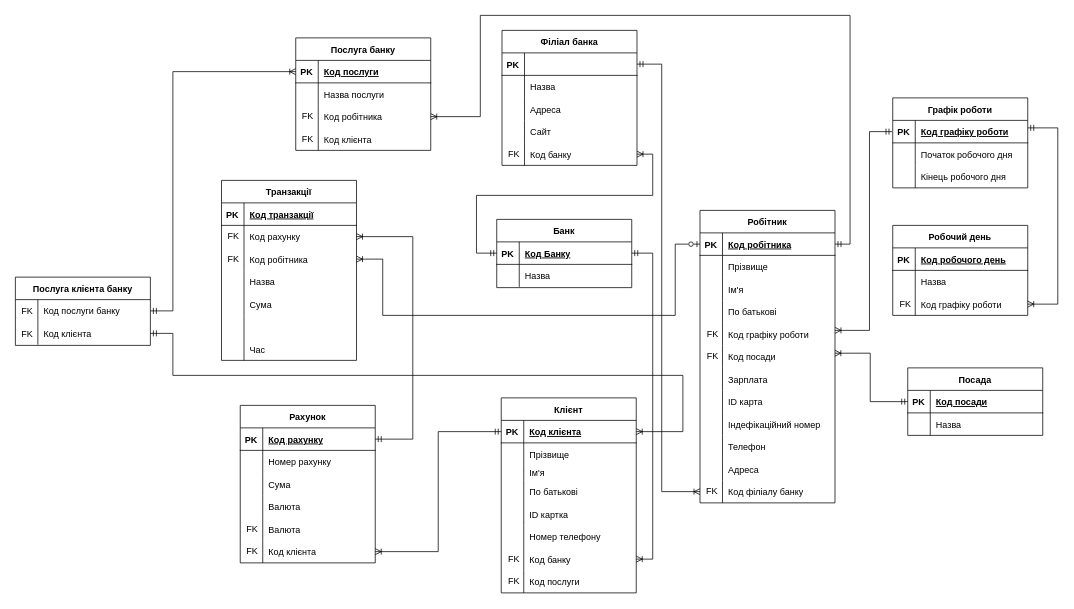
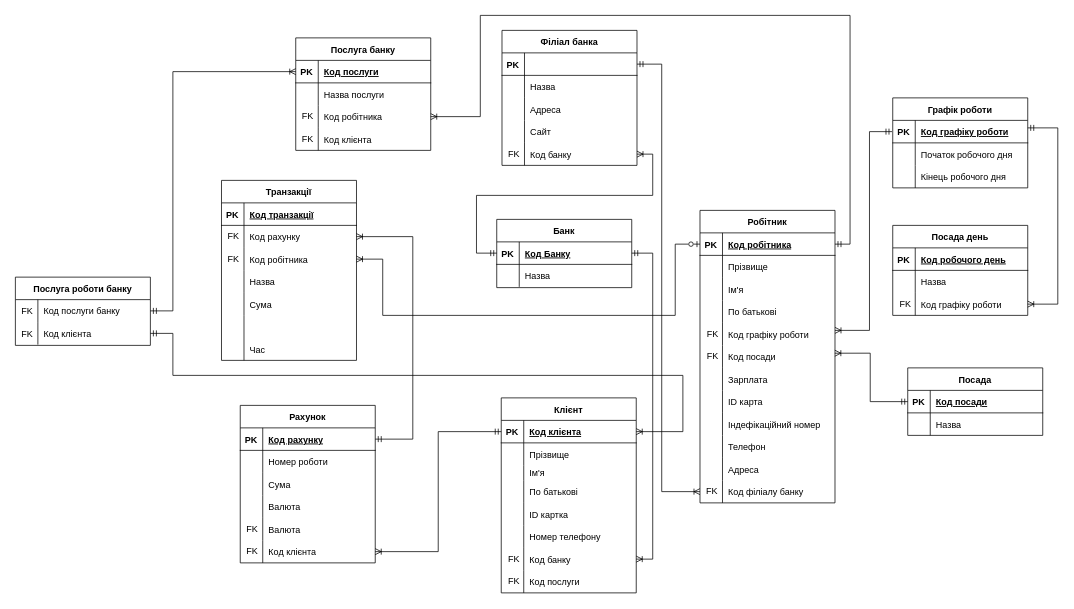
- <mxCell id="138" value="Робочий день" style="shape=table;startSize=30;container=1;collapsible=1;childLayout=tableLayout;fixedRows=1;rowLines=0;fontStyle=1;align=center;resizeLast=1;" parent="1" vertex="1"><mxGeometry x="1189.82" y="300" width="180" height="120" as="geometry" /></mxCell>
+ <mxCell id="138" value="Посада день" style="shape=table;startSize=30;container=1;collapsible=1;childLayout=tableLayout;fixedRows=1;rowLines=0;fontStyle=1;align=center;resizeLast=1;" parent="1" vertex="1"><mxGeometry x="1189.82" y="300" width="180" height="120" as="geometry" /></mxCell>
- <mxCell id="188" value="Послуга клієнта банку" style="shape=table;startSize=30;container=1;collapsible=1;childLayout=tableLayout;fixedRows=1;rowLines=0;fontStyle=1;align=center;resizeLast=1;" parent="1" vertex="1"><mxGeometry x="20" y="369" width="180" height="91" as="geometry" /></mxCell>
+ <mxCell id="188" value="Послуга роботи банку" style="shape=table;startSize=30;container=1;collapsible=1;childLayout=tableLayout;fixedRows=1;rowLines=0;fontStyle=1;align=center;resizeLast=1;" parent="1" vertex="1"><mxGeometry x="20" y="369" width="180" height="91" as="geometry" /></mxCell>
- <mxCell id="167" value="Номер рахунку" style="shape=partialRectangle;connectable=0;fillColor=none;top=0;left=0;bottom=0;right=0;align=left;spacingLeft=6;overflow=hidden;" parent="165" vertex="1"><mxGeometry x="30" width="150" height="30" as="geometry"><mxRectangle width="150" height="30" as="alternateBounds" /></mxGeometry></mxCell>
+ <mxCell id="167" value="Номер роботи" style="shape=partialRectangle;connectable=0;fillColor=none;top=0;left=0;bottom=0;right=0;align=left;spacingLeft=6;overflow=hidden;" parent="165" vertex="1"><mxGeometry x="30" width="150" height="30" as="geometry"><mxRectangle width="150" height="30" as="alternateBounds" /></mxGeometry></mxCell>
